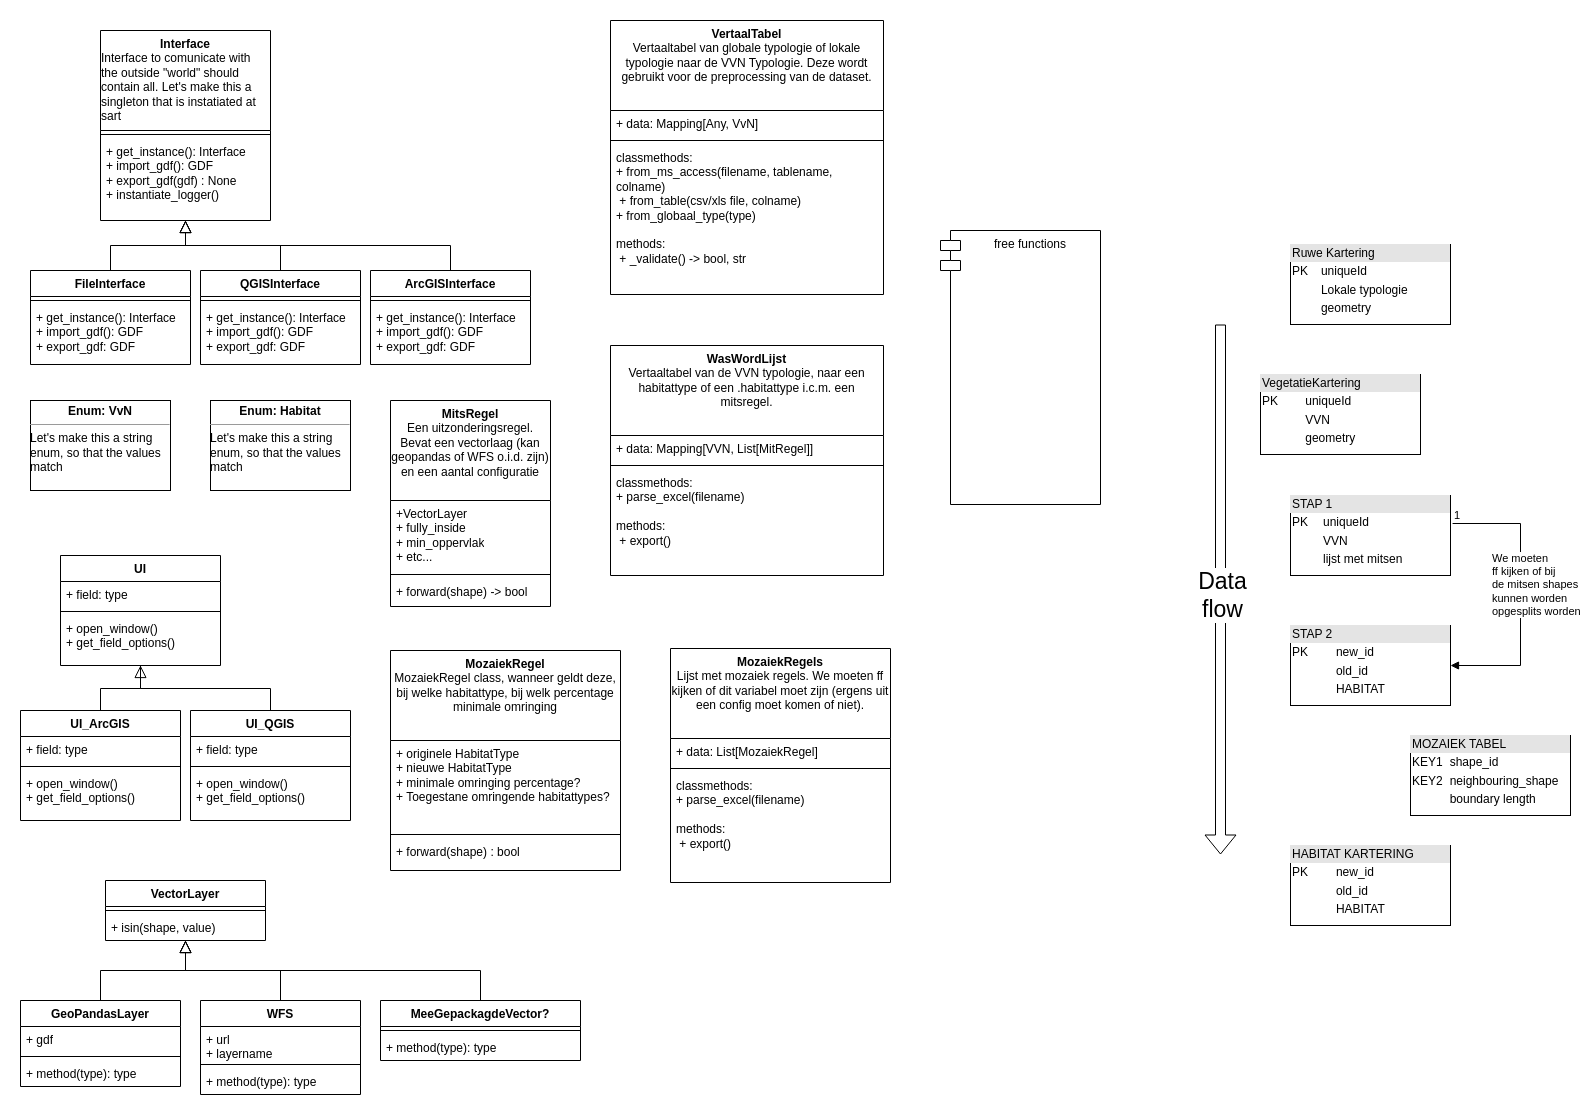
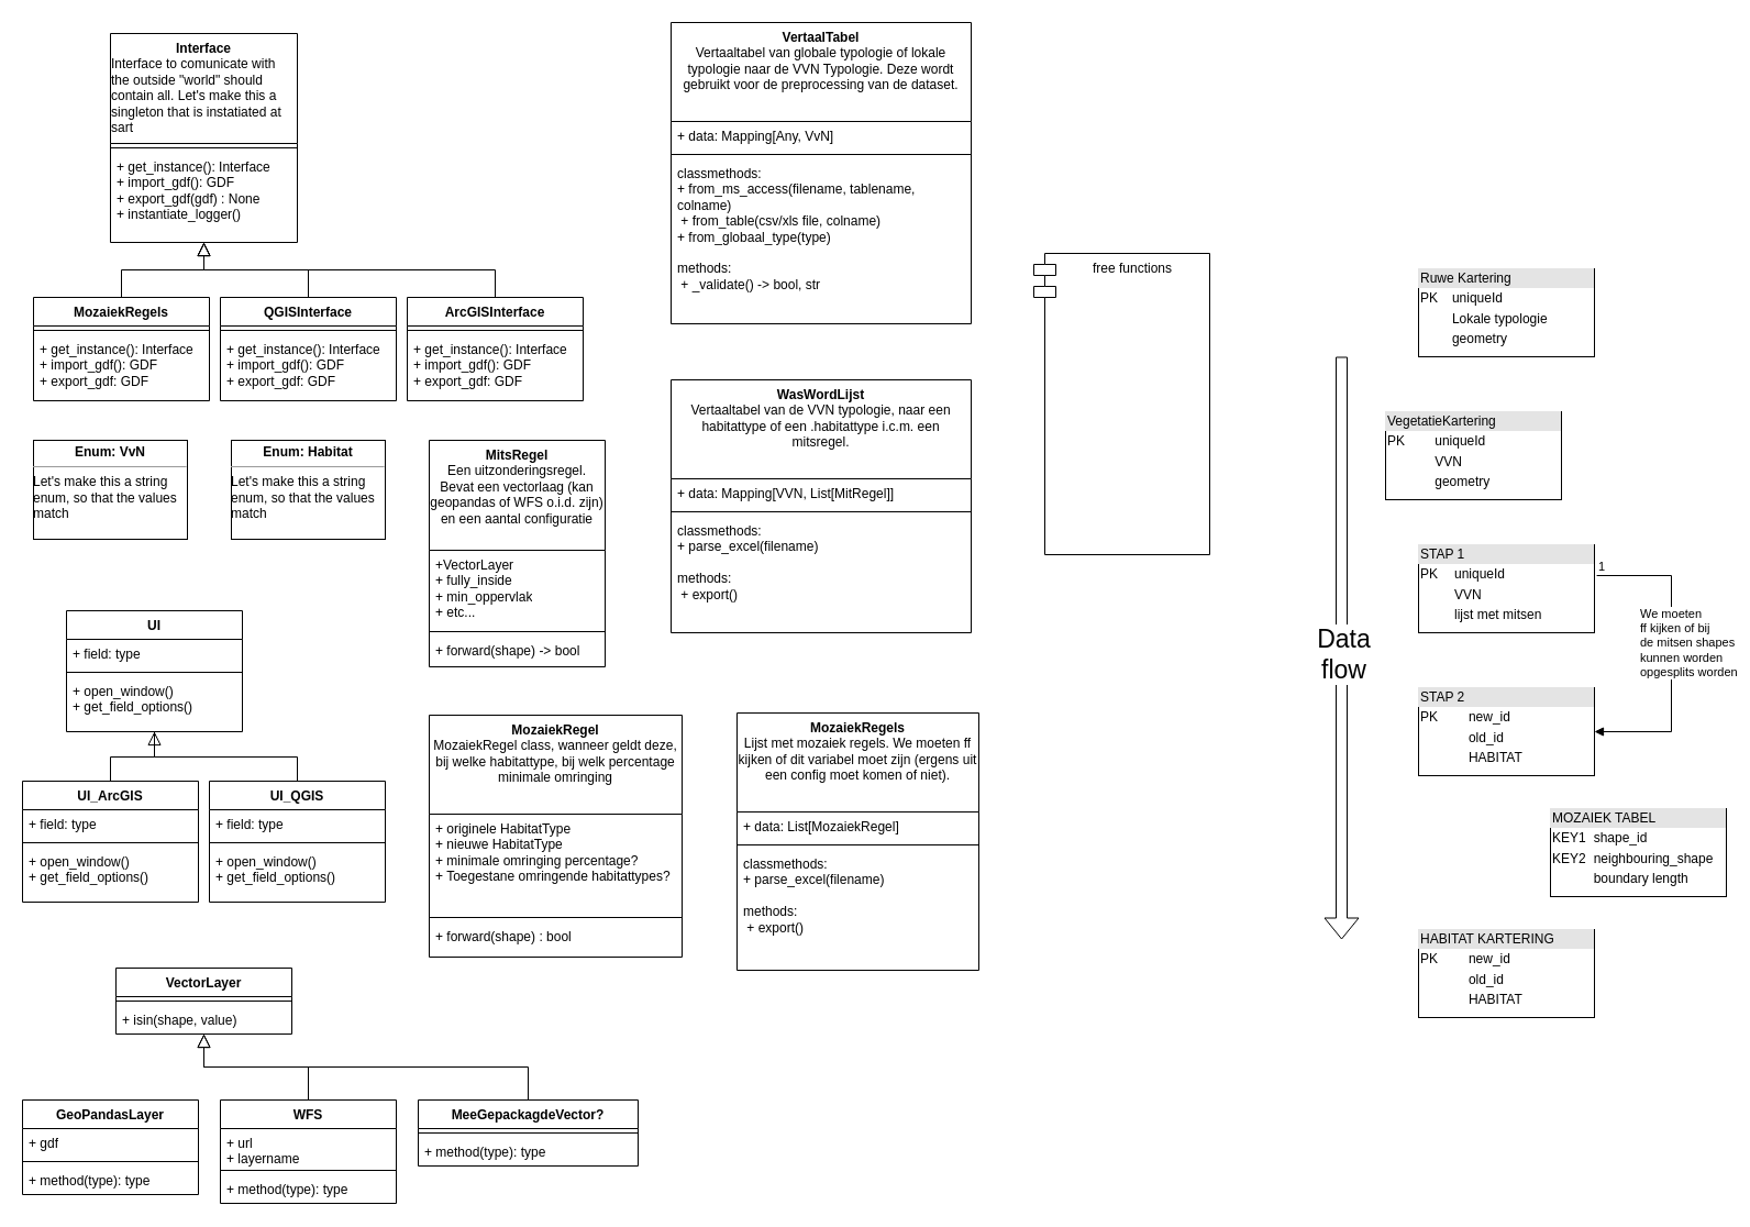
- <mxCell id="5" value="FileInterface" style="swimlane;fontStyle=1;align=center;verticalAlign=top;childLayout=stackLayout;horizontal=1;startSize=26;horizontalStack=0;resizeParent=1;resizeParentMax=0;resizeLast=0;collapsible=1;marginBottom=0;whiteSpace=wrap;html=1;" vertex="1" parent="1"><mxGeometry x="30" y="270" width="160" height="94" as="geometry" /></mxCell>
+ <mxCell id="5" value="MozaiekRegels" style="swimlane;fontStyle=1;align=center;verticalAlign=top;childLayout=stackLayout;horizontal=1;startSize=26;horizontalStack=0;resizeParent=1;resizeParentMax=0;resizeLast=0;collapsible=1;marginBottom=0;whiteSpace=wrap;html=1;" vertex="1" parent="1"><mxGeometry x="30" y="270" width="160" height="94" as="geometry" /></mxCell>
- <mxCell id="71" value="" style="endArrow=block;endSize=10;endFill=0;shadow=0;strokeWidth=1;rounded=0;edgeStyle=elbowEdgeStyle;elbow=vertical;" edge="1" parent="1" source="51" target="48"><mxGeometry width="160" relative="1" as="geometry"><mxPoint x="100" y="1000" as="sourcePoint" /><mxPoint x="140" y="955" as="targetPoint" /></mxGeometry></mxCell>
